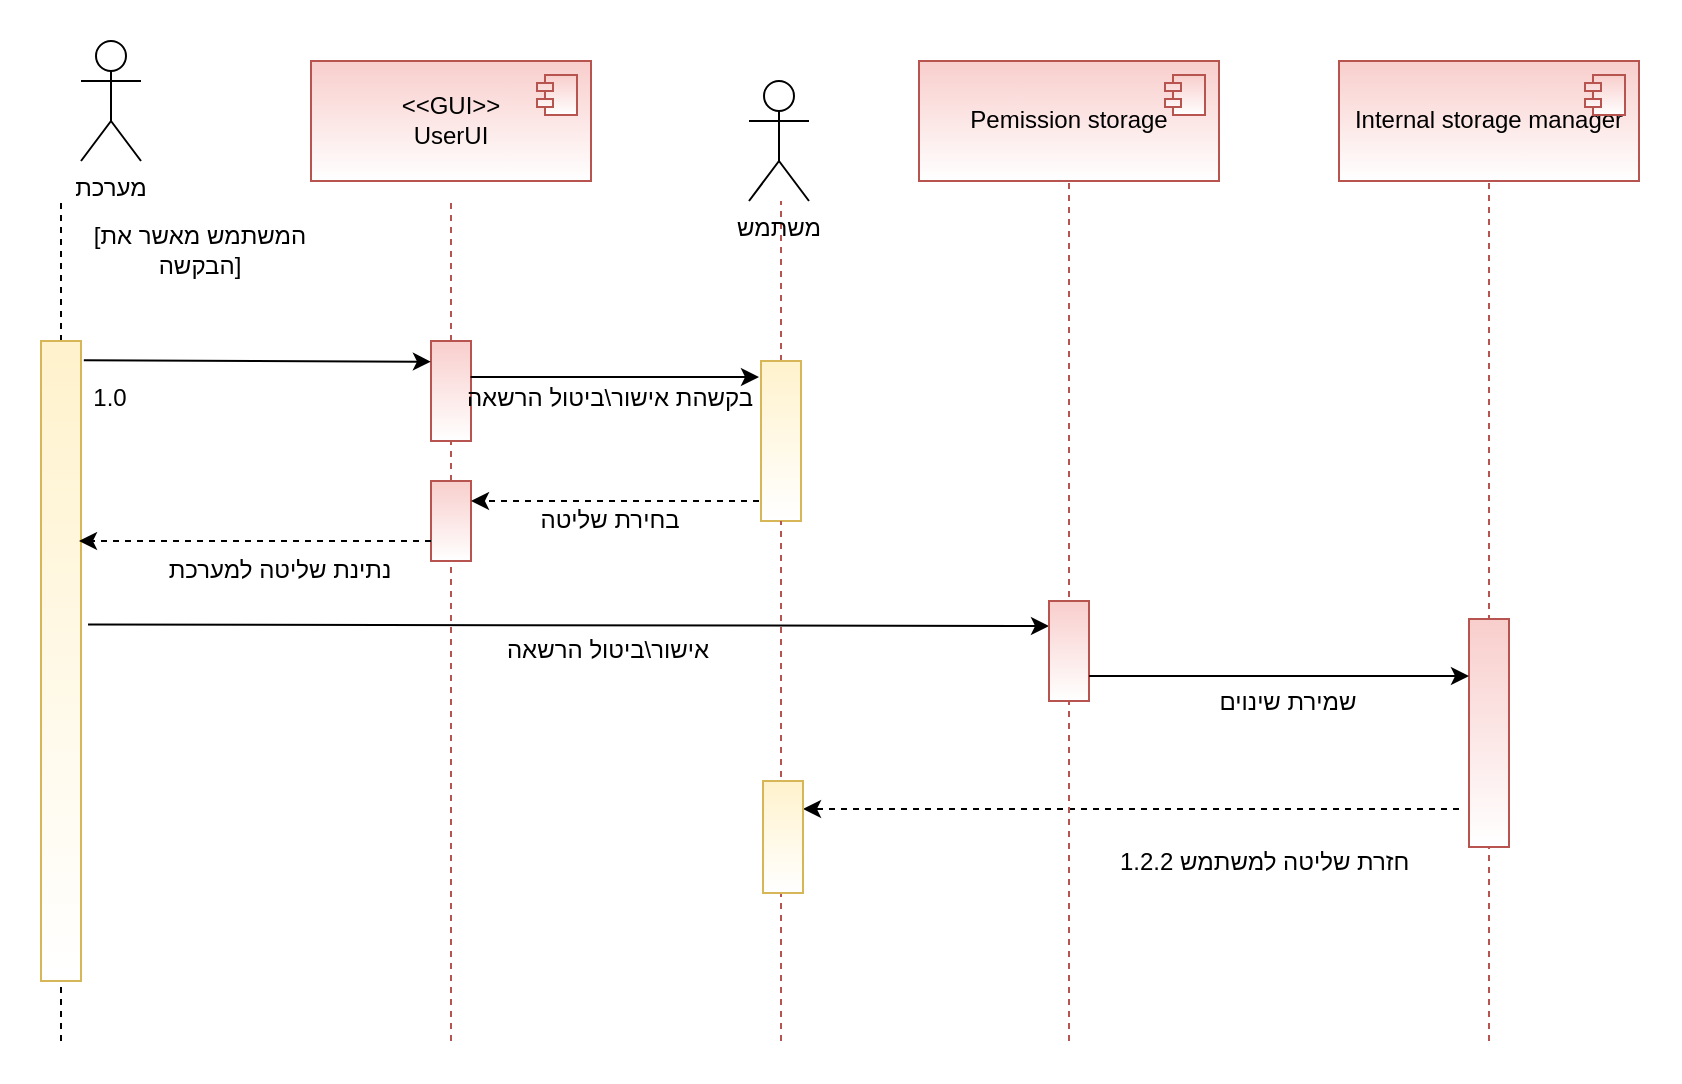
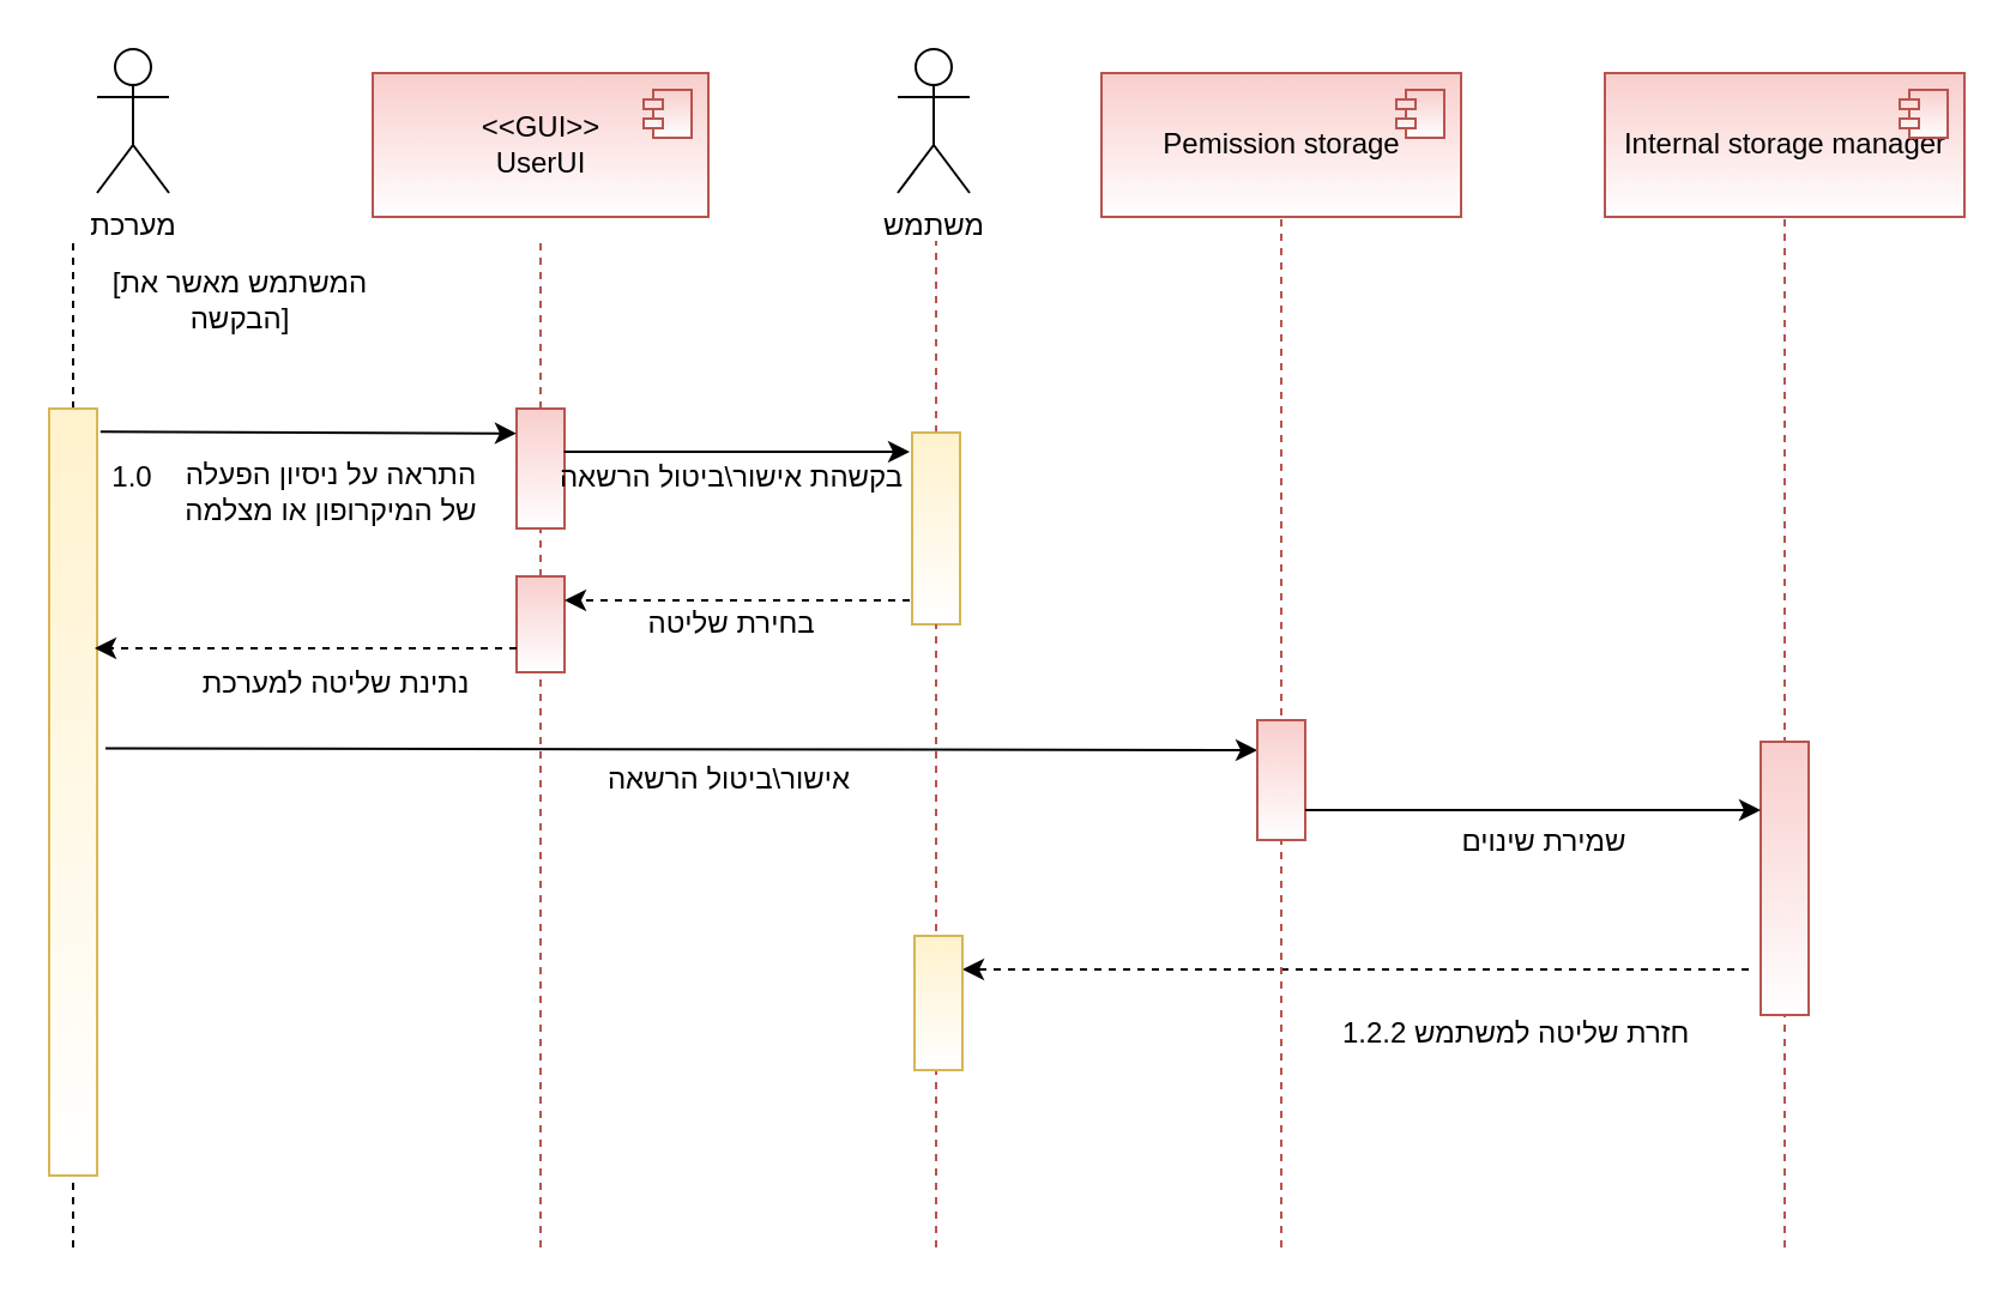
- <mxCell id="28" value="משתמש" style="shape=umlActor;verticalLabelPosition=bottom;verticalAlign=top;html=1;outlineConnect=0;gradientColor=#ffffff;" parent="1" vertex="1"><mxGeometry x="374" y="40" width="30" height="60" as="geometry" /></mxCell>
+ <mxCell id="28" value="משתמש" style="shape=umlActor;verticalLabelPosition=bottom;verticalAlign=top;html=1;outlineConnect=0;gradientColor=#ffffff;" parent="1" vertex="1"><mxGeometry x="374" y="20" width="30" height="60" as="geometry" /></mxCell>
+ <mxCell id="24" value="התראה על ניסיון הפעלה של המיקרופון או מצלמה" style="text;html=1;strokeColor=none;fillColor=none;align=center;verticalAlign=middle;whiteSpace=wrap;rounded=0;textDirection=rtl;" parent="1" vertex="1"><mxGeometry x="71" y="190" width="134" height="30" as="geometry" /></mxCell>
